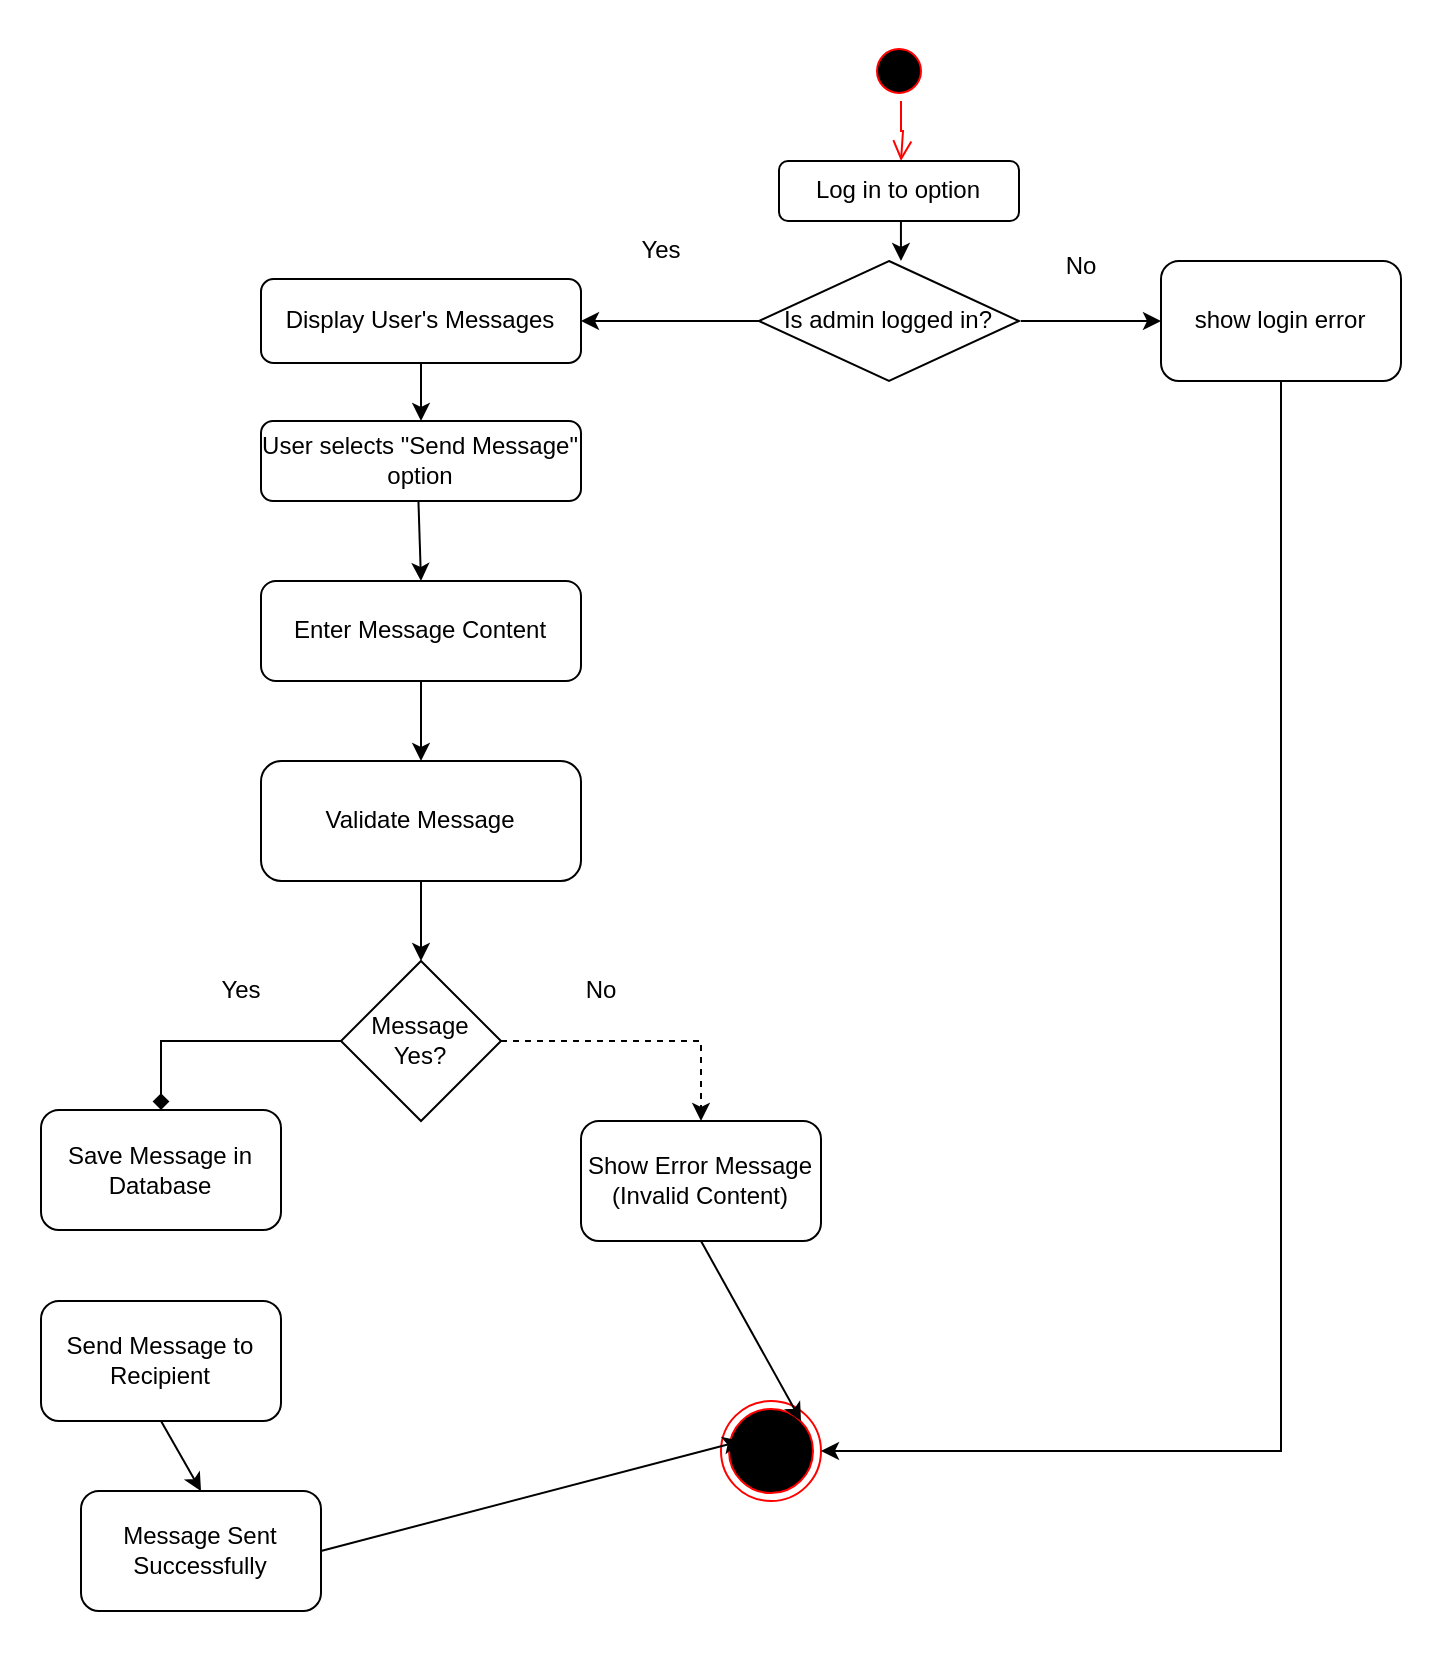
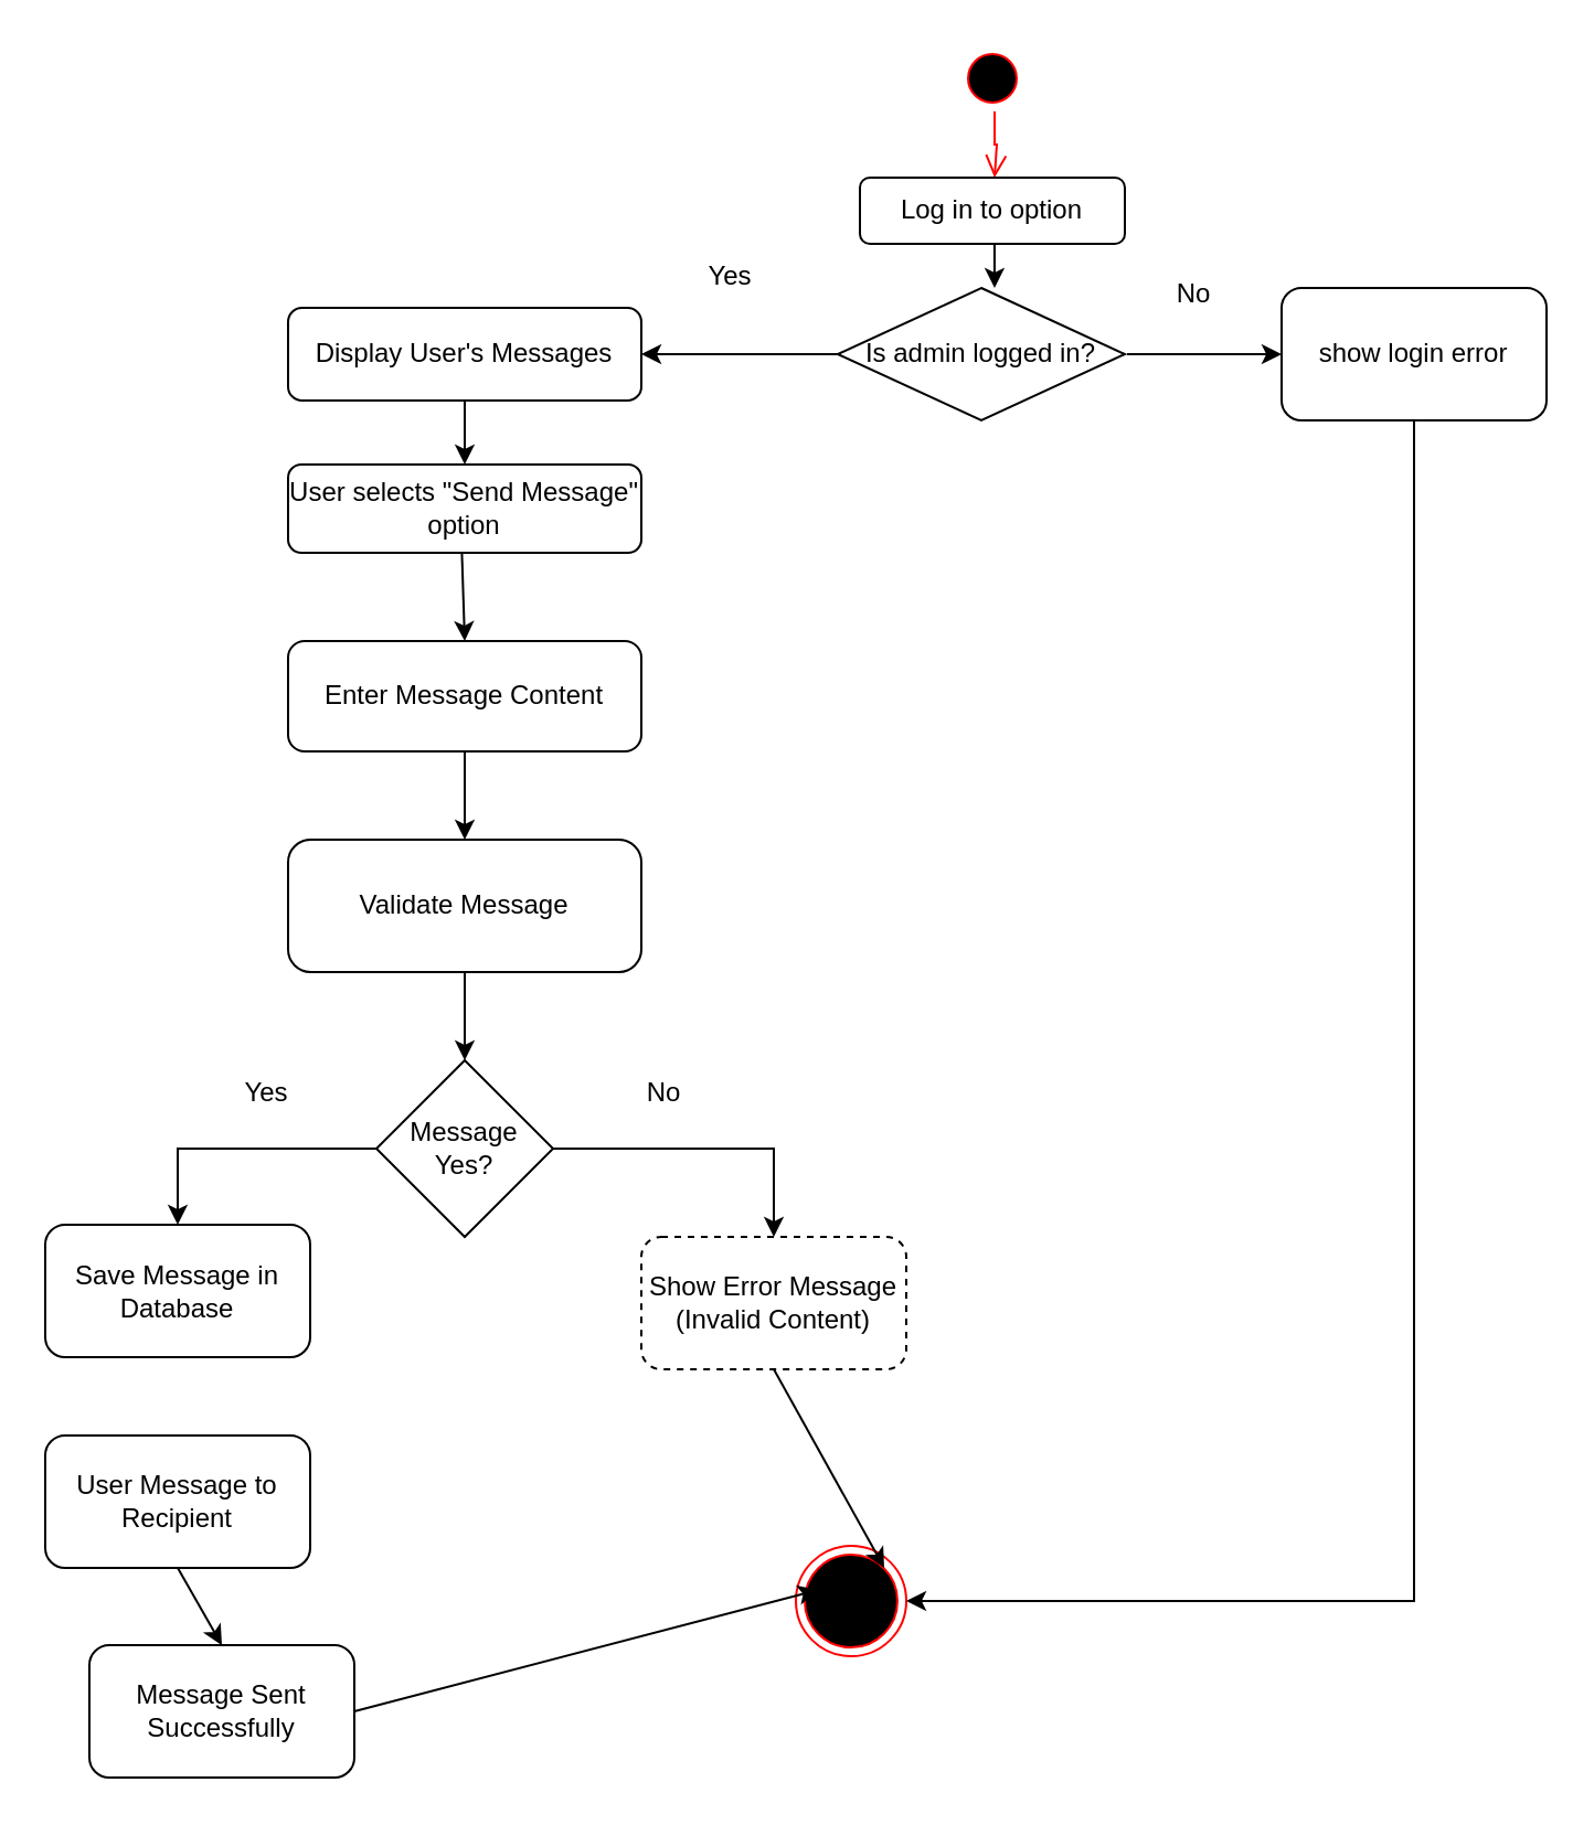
- <mxCell id="21" value="" style="endArrow=classic;html=1;rounded=0;exitX=1;exitY=0.5;exitDx=0;exitDy=0;exitPerimeter=0;entryX=0.5;entryY=0;entryDx=0;entryDy=0;dashed=1;" parent="1" source="23" target="33" edge="1"><mxGeometry width="50" height="50" relative="1" as="geometry"><mxPoint x="260" y="530" as="sourcePoint" /><mxPoint x="370" y="520" as="targetPoint" /><Array as="points"><mxPoint x="350" y="520" /></Array></mxGeometry></mxCell>
+ <mxCell id="21" value="" style="endArrow=classic;html=1;rounded=0;exitX=1;exitY=0.5;exitDx=0;exitDy=0;exitPerimeter=0;entryX=0.5;entryY=0;entryDx=0;entryDy=0;" parent="1" source="23" target="33" edge="1"><mxGeometry width="50" height="50" relative="1" as="geometry"><mxPoint x="260" y="530" as="sourcePoint" /><mxPoint x="370" y="520" as="targetPoint" /><Array as="points"><mxPoint x="350" y="520" /></Array></mxGeometry></mxCell>
- <mxCell id="26" value="" style="endArrow=diamond;html=1;rounded=0;exitX=0;exitY=0.5;exitDx=0;exitDy=0;entryX=0.5;entryY=0;entryDx=0;entryDy=0;entryPerimeter=0;" edge="1" parent="1" source="23" target="29"><mxGeometry width="50" height="50" relative="1" as="geometry"><mxPoint x="280" y="680" as="sourcePoint" /><mxPoint x="20" y="520" as="targetPoint" /><Array as="points"><mxPoint x="80" y="520" /></Array></mxGeometry></mxCell>
+ <mxCell id="26" value="" style="endArrow=classic;html=1;rounded=0;exitX=0;exitY=0.5;exitDx=0;exitDy=0;entryX=0.5;entryY=0;entryDx=0;entryDy=0;entryPerimeter=0;" edge="1" parent="1" source="23" target="29"><mxGeometry width="50" height="50" relative="1" as="geometry"><mxPoint x="280" y="680" as="sourcePoint" /><mxPoint x="20" y="520" as="targetPoint" /><Array as="points"><mxPoint x="80" y="520" /></Array></mxGeometry></mxCell>
- <mxCell id="33" value="Show Error Message (Invalid Content)" style="rounded=1;whiteSpace=wrap;html=1;" vertex="1" parent="1"><mxGeometry x="290" y="560" width="120" height="60" as="geometry" /></mxCell>
+ <mxCell id="33" value="Show Error Message (Invalid Content)" style="rounded=1;whiteSpace=wrap;html=1;dashed=1;" vertex="1" parent="1"><mxGeometry x="290" y="560" width="120" height="60" as="geometry" /></mxCell>
- <mxCell id="30" value="Send Message to Recipient" style="rounded=1;whiteSpace=wrap;html=1;" vertex="1" parent="1"><mxGeometry x="20" y="650" width="120" height="60" as="geometry" /></mxCell>
+ <mxCell id="30" value="User Message to Recipient" style="rounded=1;whiteSpace=wrap;html=1;" vertex="1" parent="1"><mxGeometry x="20" y="650" width="120" height="60" as="geometry" /></mxCell>
